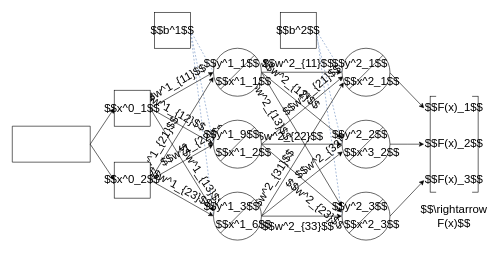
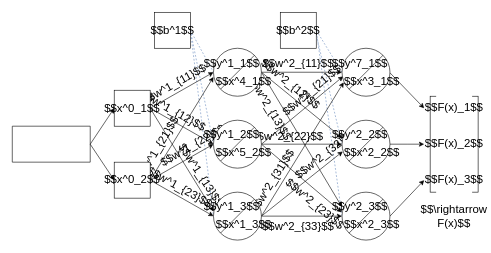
- <mxCell id="64" value="&lt;div style=&quot;font-size: 19px;&quot;&gt;$$y^2_1$$&lt;/div&gt;" style="text;html=1;strokeColor=none;fillColor=none;align=center;verticalAlign=middle;whiteSpace=wrap;rounded=0;fontSize=19;container=0;" parent="61" vertex="1"><mxGeometry y="11" width="60" height="30" as="geometry" /></mxCell>
+ <mxCell id="64" value="&lt;div style=&quot;font-size: 19px;&quot;&gt;$$y^7_1$$&lt;/div&gt;" style="text;html=1;strokeColor=none;fillColor=none;align=center;verticalAlign=middle;whiteSpace=wrap;rounded=0;fontSize=19;container=0;" parent="61" vertex="1"><mxGeometry y="11" width="60" height="30" as="geometry" /></mxCell>
- <mxCell id="49" value="&lt;div style=&quot;font-size: 19px;&quot;&gt;$$x^1_1$$&lt;/div&gt;" style="text;html=1;strokeColor=none;fillColor=none;align=center;verticalAlign=middle;whiteSpace=wrap;rounded=0;fontSize=19;container=0;" parent="46" vertex="1"><mxGeometry x="20" y="40" width="60" height="30" as="geometry" /></mxCell>
+ <mxCell id="49" value="&lt;div style=&quot;font-size: 19px;&quot;&gt;$$x^4_1$$&lt;/div&gt;" style="text;html=1;strokeColor=none;fillColor=none;align=center;verticalAlign=middle;whiteSpace=wrap;rounded=0;fontSize=19;container=0;" parent="46" vertex="1"><mxGeometry x="20" y="40" width="60" height="30" as="geometry" /></mxCell>
- <mxCell id="65" value="&lt;div style=&quot;font-size: 19px;&quot;&gt;$$x^2_1$$&lt;/div&gt;" style="text;html=1;strokeColor=none;fillColor=none;align=center;verticalAlign=middle;whiteSpace=wrap;rounded=0;fontSize=19;container=0;" parent="61" vertex="1"><mxGeometry x="20" y="41" width="60" height="30" as="geometry" /></mxCell>
+ <mxCell id="65" value="&lt;div style=&quot;font-size: 19px;&quot;&gt;$$x^3_1$$&lt;/div&gt;" style="text;html=1;strokeColor=none;fillColor=none;align=center;verticalAlign=middle;whiteSpace=wrap;rounded=0;fontSize=19;container=0;" parent="61" vertex="1"><mxGeometry x="20" y="41" width="60" height="30" as="geometry" /></mxCell>
- <mxCell id="55" value="&lt;div style=&quot;font-size: 19px;&quot;&gt;$$y^1_9$$&lt;/div&gt;" style="text;html=1;strokeColor=none;fillColor=none;align=center;verticalAlign=middle;whiteSpace=wrap;rounded=0;fontSize=19;container=0;" parent="51" vertex="1"><mxGeometry y="10" width="60" height="30" as="geometry" /></mxCell>
+ <mxCell id="55" value="&lt;div style=&quot;font-size: 19px;&quot;&gt;$$y^1_2$$&lt;/div&gt;" style="text;html=1;strokeColor=none;fillColor=none;align=center;verticalAlign=middle;whiteSpace=wrap;rounded=0;fontSize=19;container=0;" parent="51" vertex="1"><mxGeometry y="10" width="60" height="30" as="geometry" /></mxCell>
- <mxCell id="54" value="&lt;div style=&quot;font-size: 19px;&quot;&gt;$$x^1_2$$&lt;/div&gt;" style="text;html=1;strokeColor=none;fillColor=none;align=center;verticalAlign=middle;whiteSpace=wrap;rounded=0;fontSize=19;container=0;" parent="51" vertex="1"><mxGeometry x="20" y="40" width="60" height="30" as="geometry" /></mxCell>
+ <mxCell id="54" value="&lt;div style=&quot;font-size: 19px;&quot;&gt;$$x^5_2$$&lt;/div&gt;" style="text;html=1;strokeColor=none;fillColor=none;align=center;verticalAlign=middle;whiteSpace=wrap;rounded=0;fontSize=19;container=0;" parent="51" vertex="1"><mxGeometry x="20" y="40" width="60" height="30" as="geometry" /></mxCell>
- <mxCell id="70" value="&lt;div style=&quot;font-size: 19px;&quot;&gt;$$x^3_2$$&lt;/div&gt;" style="text;html=1;strokeColor=none;fillColor=none;align=center;verticalAlign=middle;whiteSpace=wrap;rounded=0;fontSize=19;container=0;" parent="66" vertex="1"><mxGeometry x="20" y="40" width="60" height="30" as="geometry" /></mxCell>
+ <mxCell id="70" value="&lt;div style=&quot;font-size: 19px;&quot;&gt;$$x^2_2$$&lt;/div&gt;" style="text;html=1;strokeColor=none;fillColor=none;align=center;verticalAlign=middle;whiteSpace=wrap;rounded=0;fontSize=19;container=0;" parent="66" vertex="1"><mxGeometry x="20" y="40" width="60" height="30" as="geometry" /></mxCell>
- <mxCell id="59" value="&lt;div style=&quot;font-size: 19px;&quot;&gt;$$x^1_6$$&lt;/div&gt;" style="text;html=1;strokeColor=none;fillColor=none;align=center;verticalAlign=middle;whiteSpace=wrap;rounded=0;fontSize=19;container=0;" parent="56" vertex="1"><mxGeometry x="20" y="40" width="60" height="30" as="geometry" /></mxCell>
+ <mxCell id="59" value="&lt;div style=&quot;font-size: 19px;&quot;&gt;$$x^1_3$$&lt;/div&gt;" style="text;html=1;strokeColor=none;fillColor=none;align=center;verticalAlign=middle;whiteSpace=wrap;rounded=0;fontSize=19;container=0;" parent="56" vertex="1"><mxGeometry x="20" y="40" width="60" height="30" as="geometry" /></mxCell>
